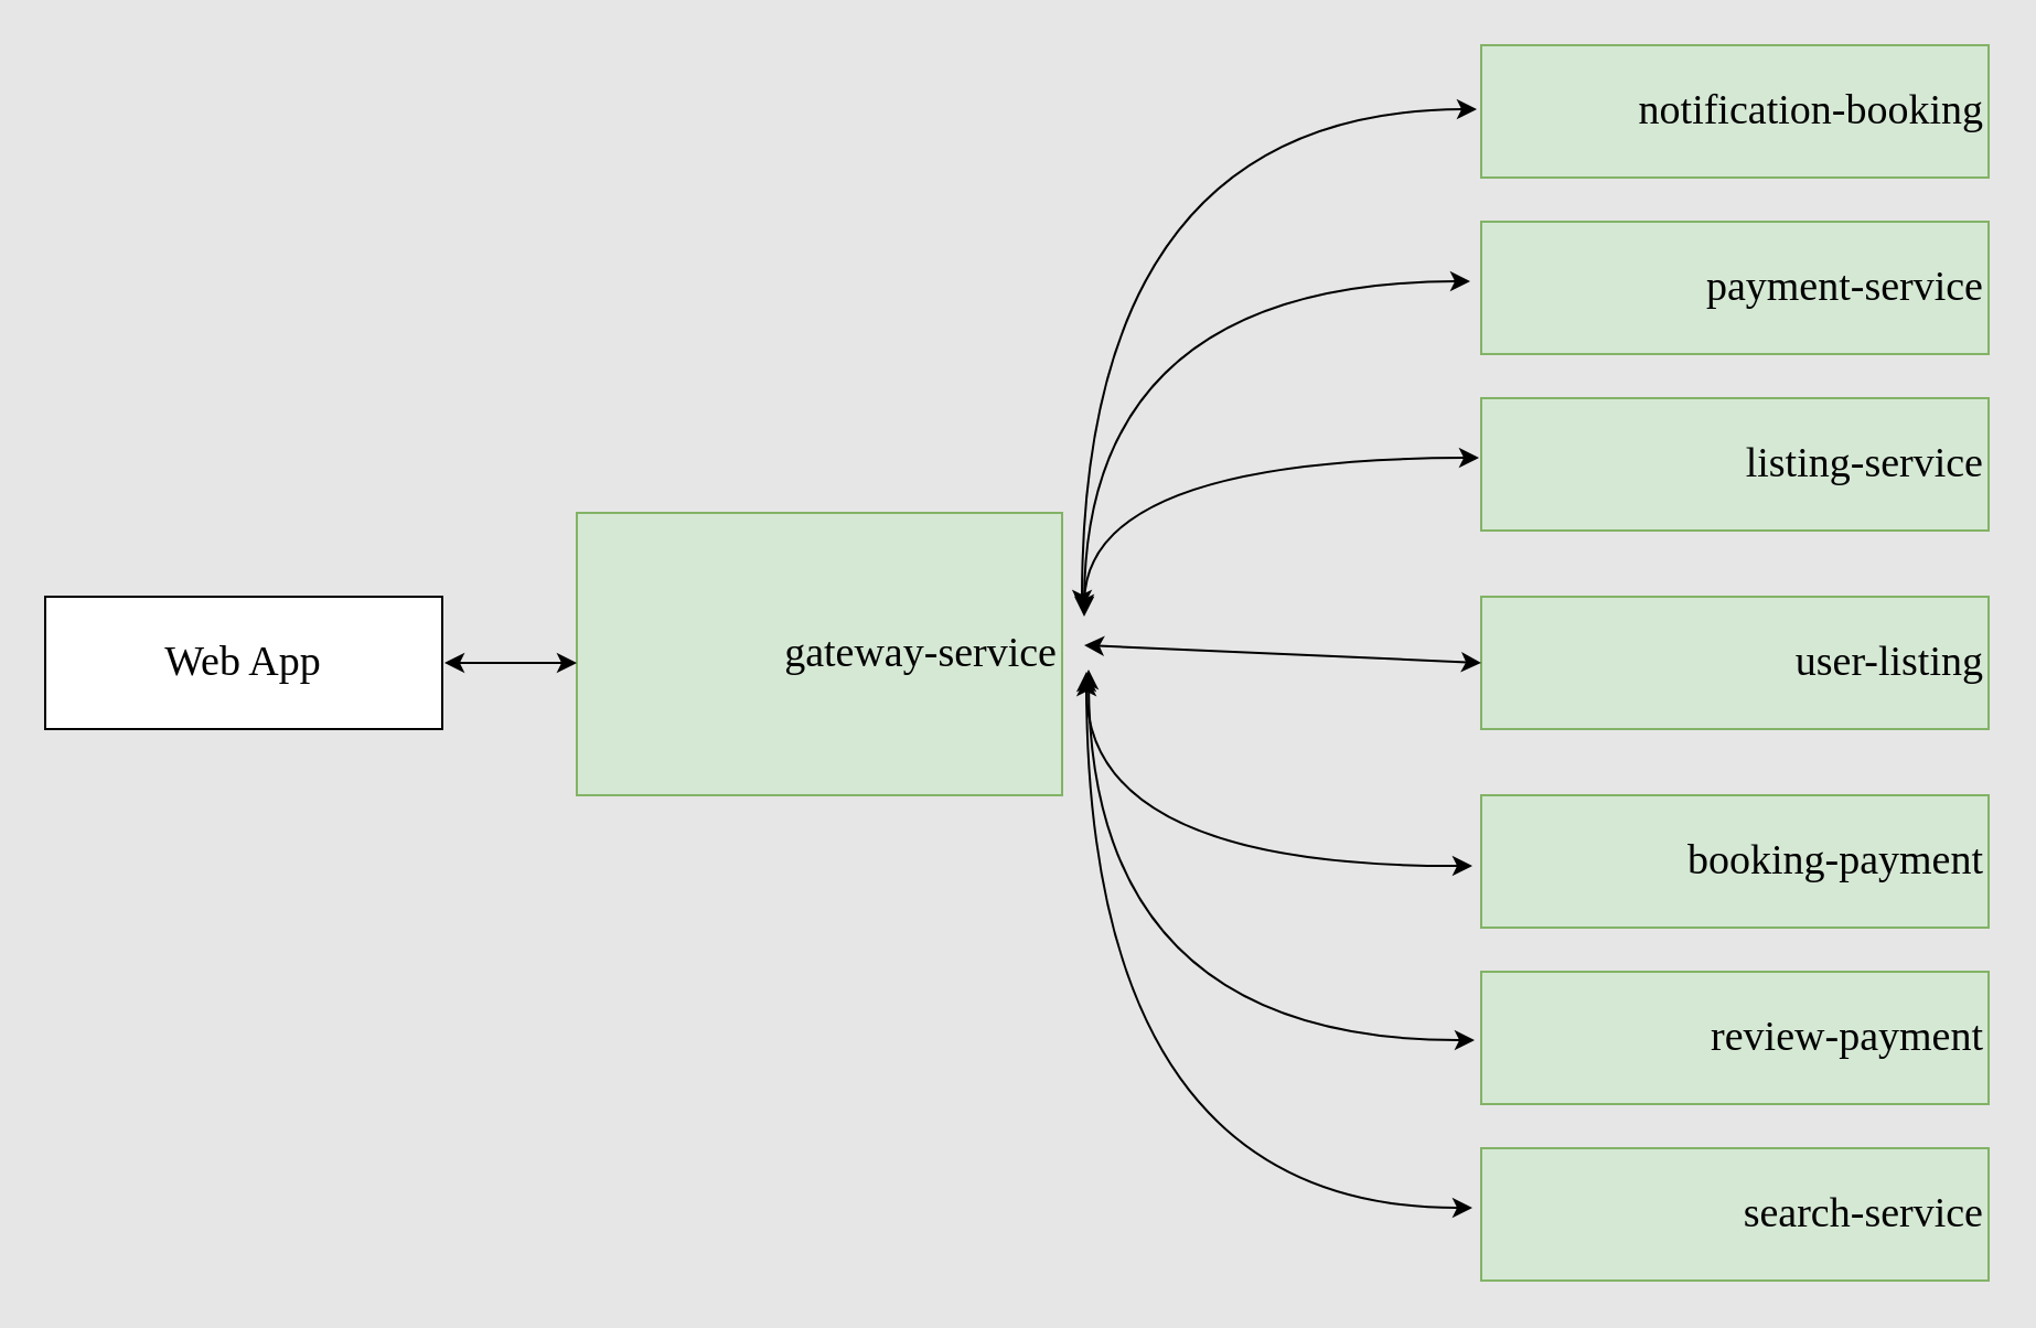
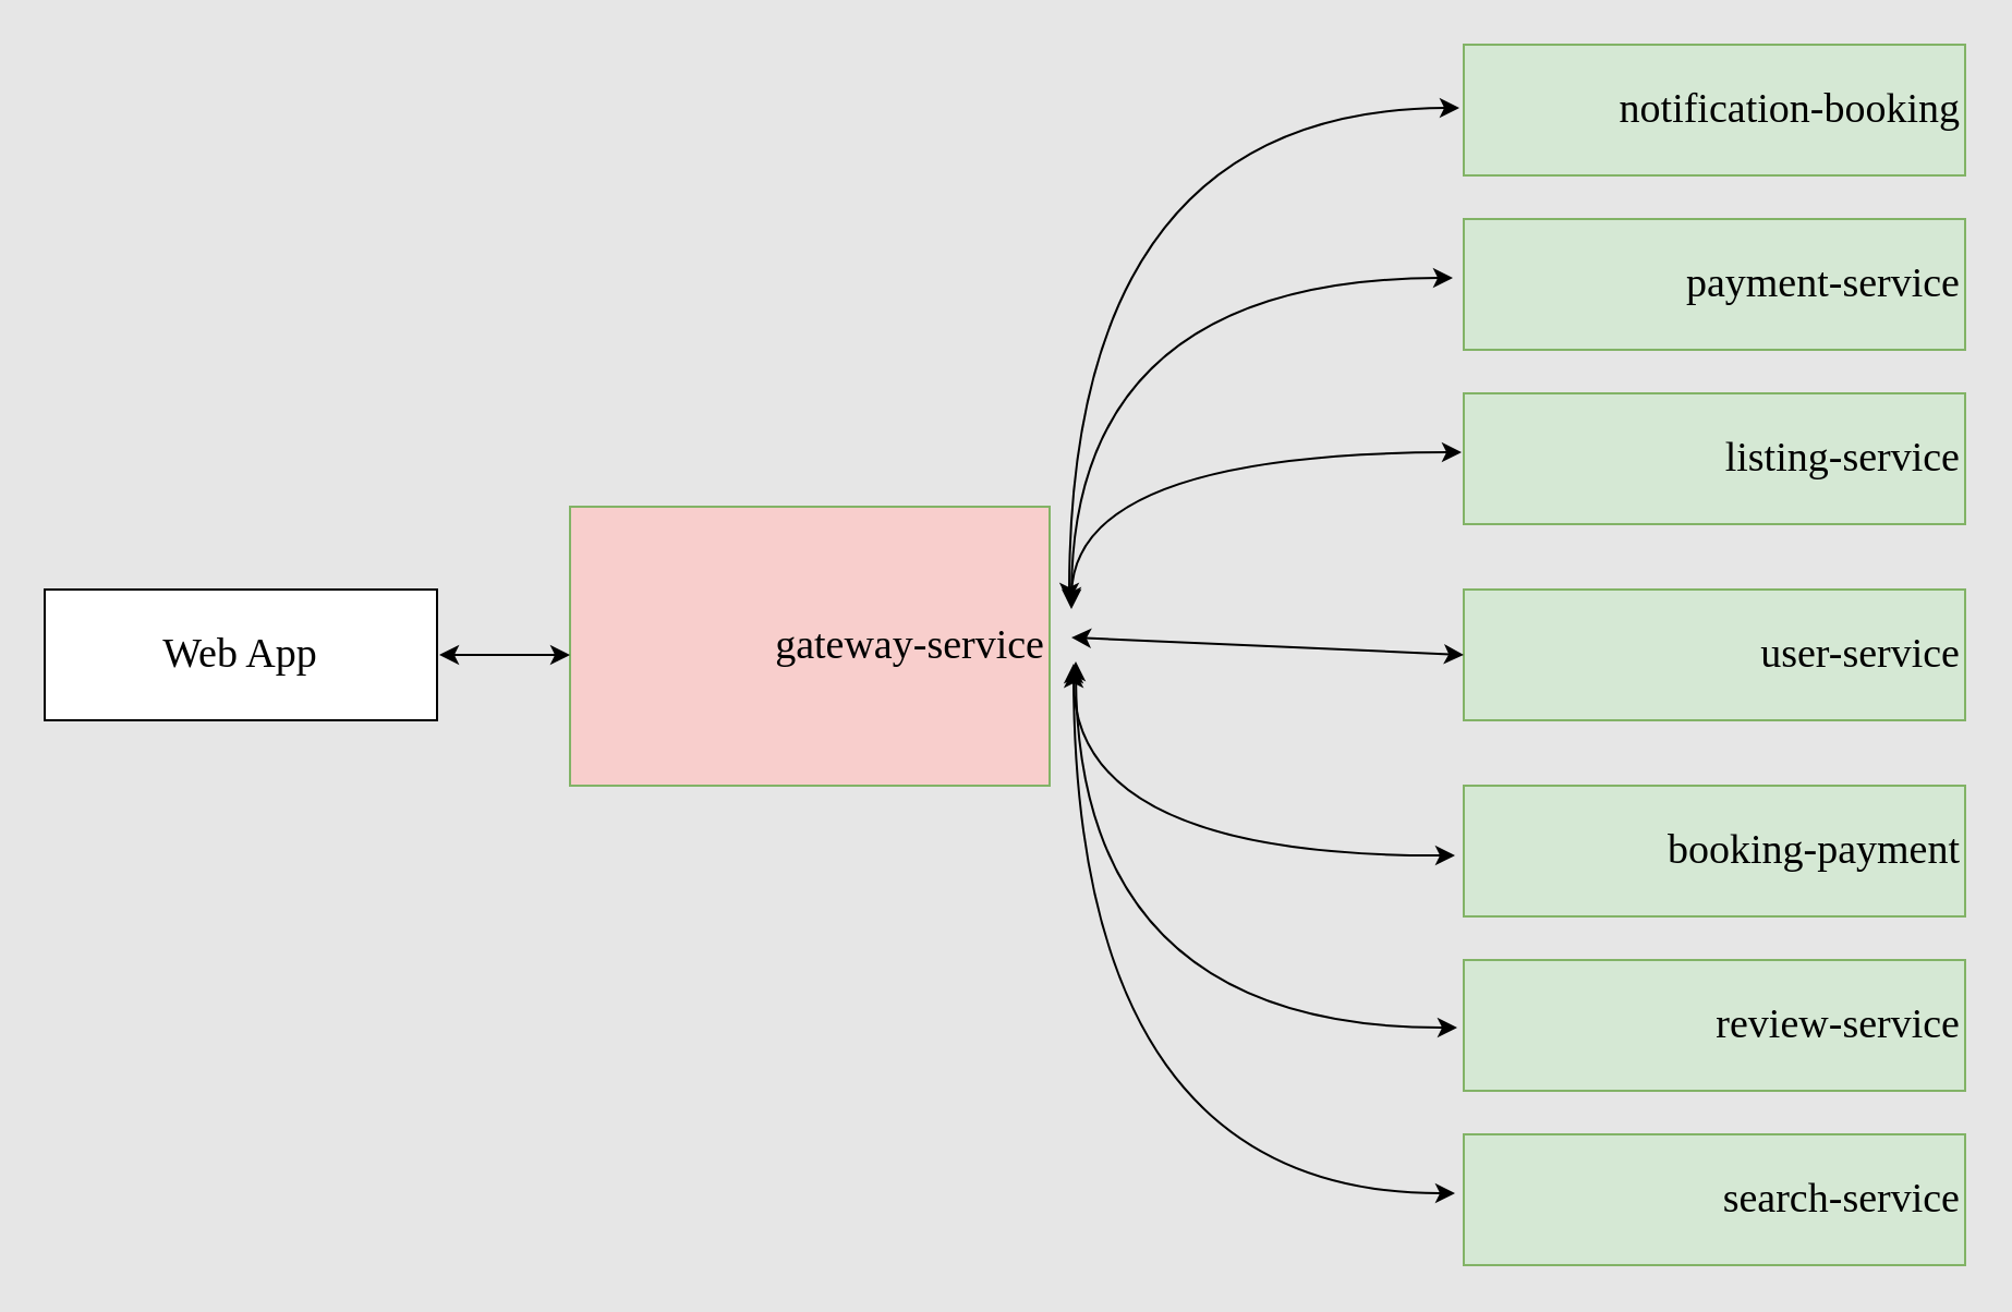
- <mxCell id="8" value="gateway-service" style="rounded=0;whiteSpace=wrap;html=1;fontSize=19;fontFamily=Verdana;fontStyle=0;labelPosition=center;verticalLabelPosition=middle;align=right;verticalAlign=middle;fillColor=#d5e8d4;strokeColor=#82b366;" vertex="1" parent="7"><mxGeometry y="-68" width="220" height="128" as="geometry" /></mxCell>
+ <mxCell id="8" value="gateway-service" style="rounded=0;whiteSpace=wrap;html=1;fontSize=19;fontFamily=Verdana;fontStyle=0;labelPosition=center;verticalLabelPosition=middle;align=right;verticalAlign=middle;fillColor=#f8cecc;strokeColor=#82b366;" vertex="1" parent="7"><mxGeometry y="-68" width="220" height="128" as="geometry" /></mxCell>
- <mxCell id="12" value="user-listing" style="rounded=0;whiteSpace=wrap;html=1;fontSize=19;fontFamily=Verdana;fontStyle=0;labelPosition=center;verticalLabelPosition=middle;align=right;verticalAlign=middle;fillColor=#d5e8d4;strokeColor=#82b366;" vertex="1" parent="11"><mxGeometry width="230" height="60" as="geometry" /></mxCell>
+ <mxCell id="12" value="user-service" style="rounded=0;whiteSpace=wrap;html=1;fontSize=19;fontFamily=Verdana;fontStyle=0;labelPosition=center;verticalLabelPosition=middle;align=right;verticalAlign=middle;fillColor=#d5e8d4;strokeColor=#82b366;" vertex="1" parent="11"><mxGeometry width="230" height="60" as="geometry" /></mxCell>
- <mxCell id="24" value="review-payment" style="rounded=0;whiteSpace=wrap;html=1;fontSize=19;fontFamily=Verdana;fontStyle=0;labelPosition=center;verticalLabelPosition=middle;align=right;verticalAlign=middle;fillColor=#d5e8d4;strokeColor=#82b366;" vertex="1" parent="23"><mxGeometry width="230" height="60" as="geometry" /></mxCell>
+ <mxCell id="24" value="review-service" style="rounded=0;whiteSpace=wrap;html=1;fontSize=19;fontFamily=Verdana;fontStyle=0;labelPosition=center;verticalLabelPosition=middle;align=right;verticalAlign=middle;fillColor=#d5e8d4;strokeColor=#82b366;" vertex="1" parent="23"><mxGeometry width="230" height="60" as="geometry" /></mxCell>
